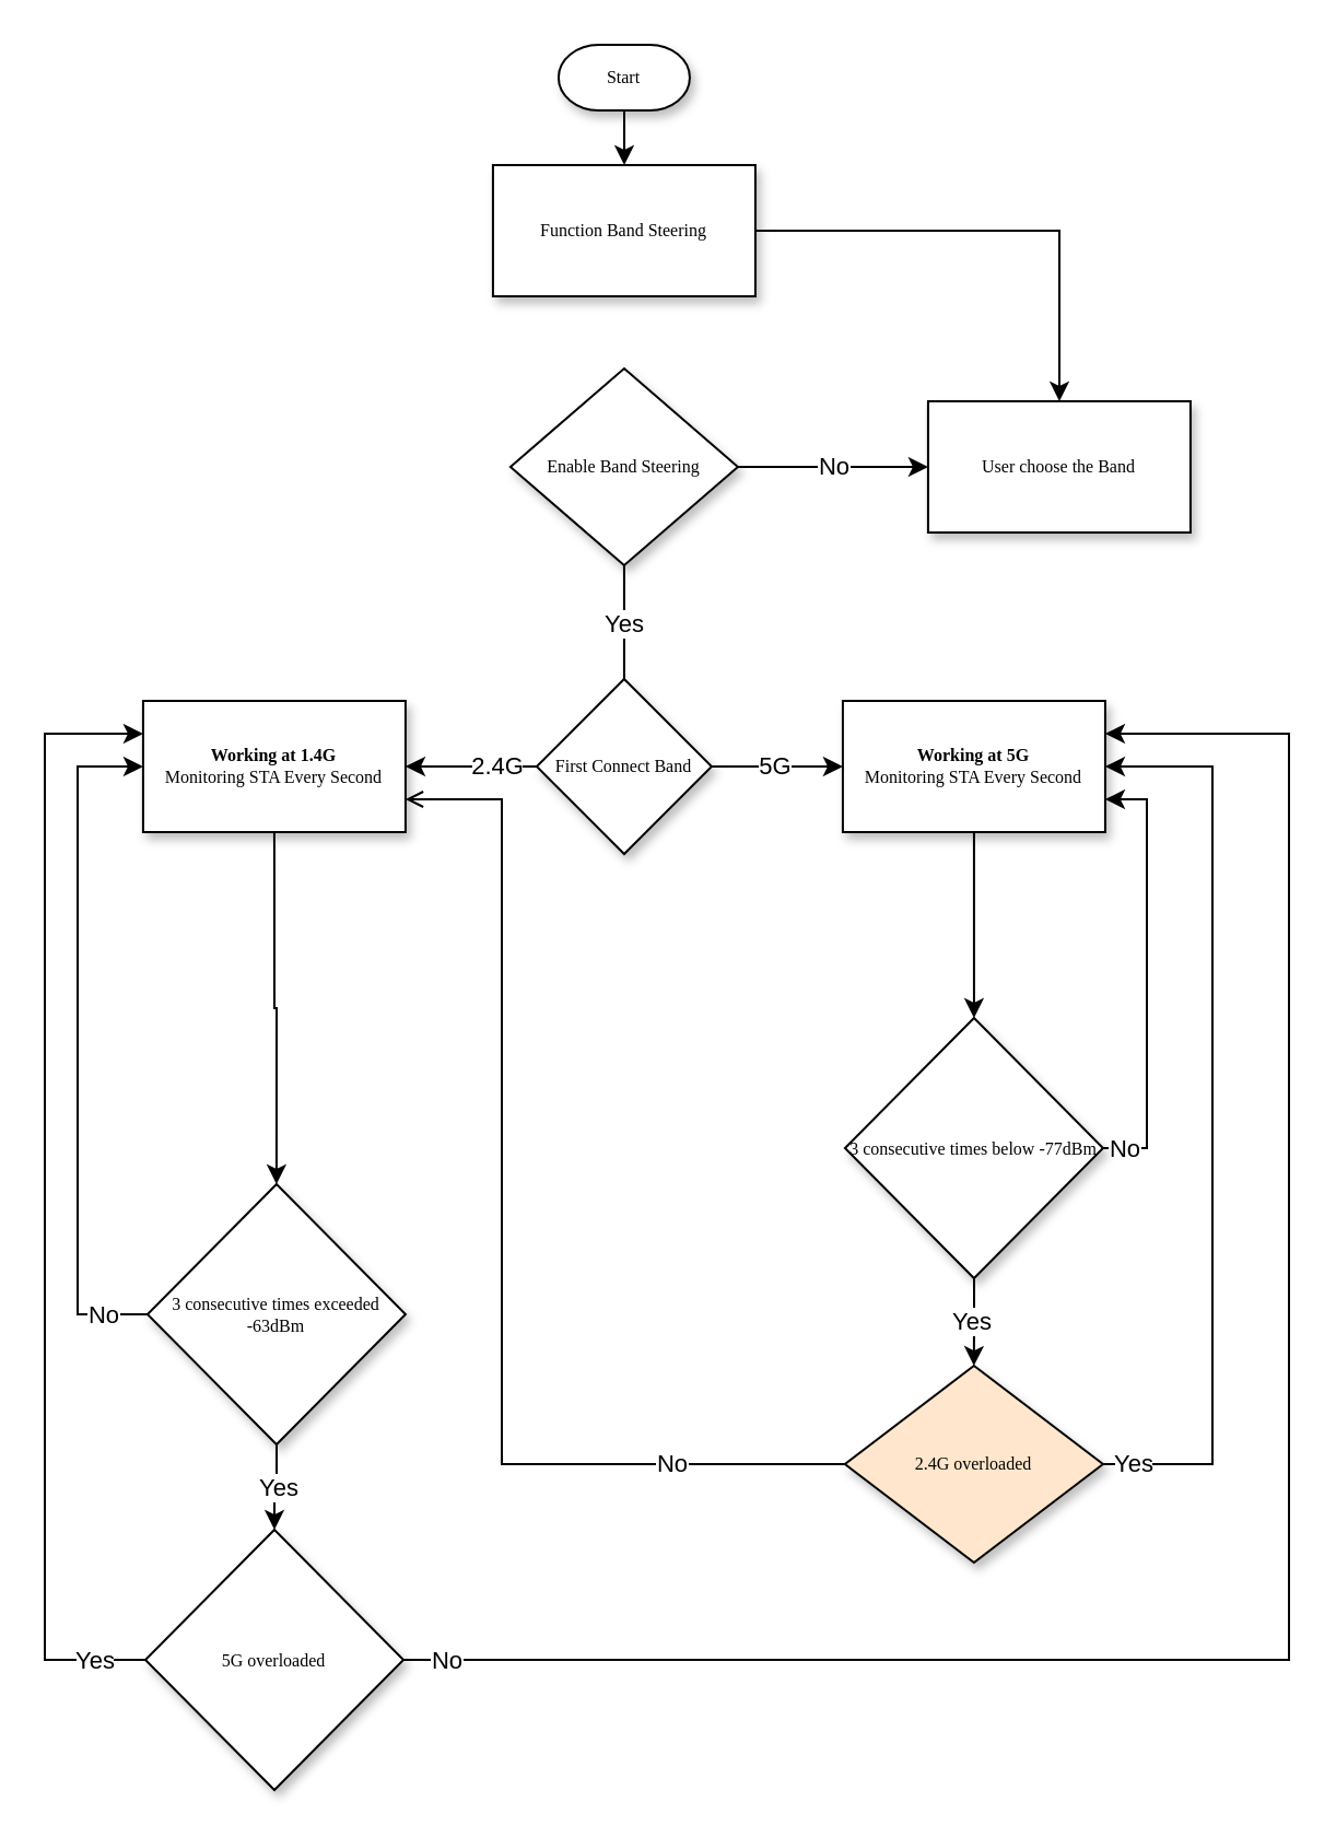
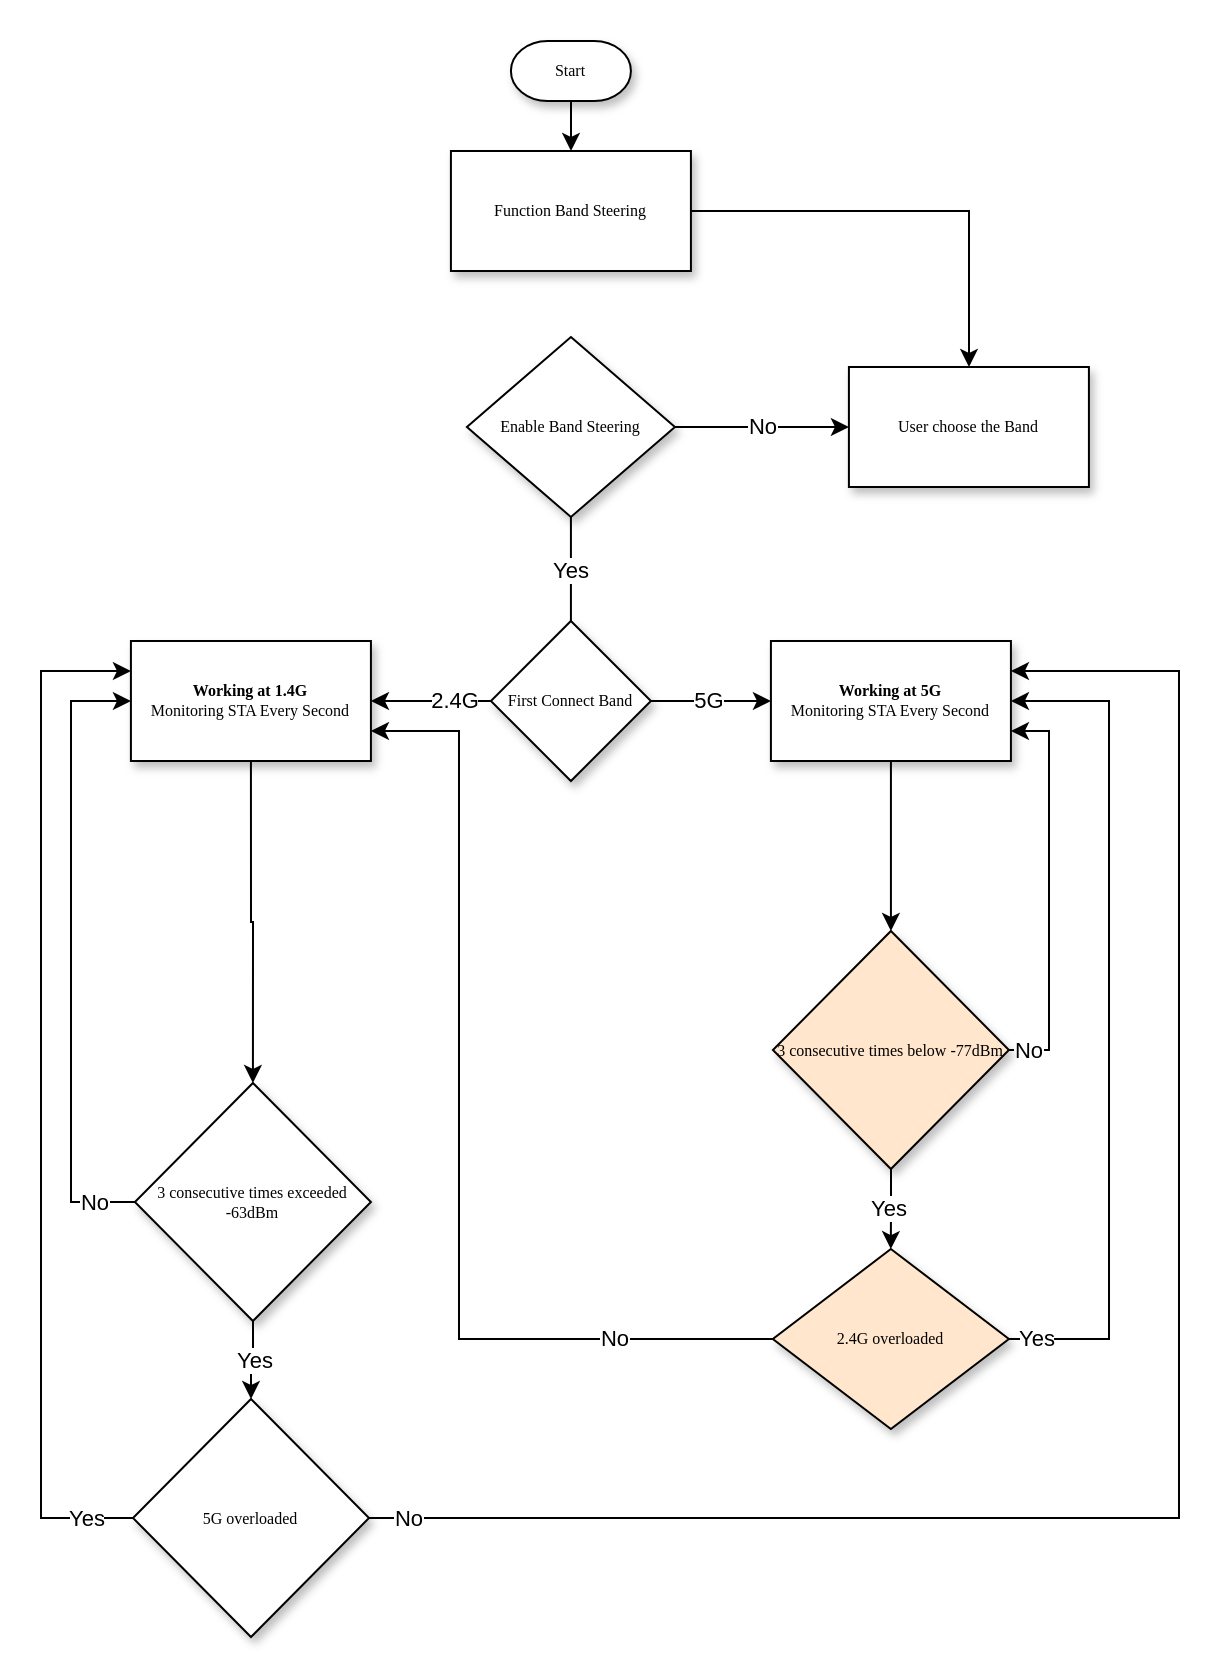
- <mxCell id="36" style="edgeStyle=orthogonalEdgeStyle;rounded=0;orthogonalLoop=1;jettySize=auto;html=1;exitX=0;exitY=0.5;exitDx=0;exitDy=0;entryX=1;entryY=0.75;entryDx=0;entryDy=0;endArrow=open;" edge="1" parent="1" source="40" target="25"><mxGeometry relative="1" as="geometry"><Array as="points"><mxPoint x="229" y="669" /><mxPoint x="229" y="365" /></Array></mxGeometry></mxCell>
+ <mxCell id="36" style="edgeStyle=orthogonalEdgeStyle;rounded=0;orthogonalLoop=1;jettySize=auto;html=1;exitX=0;exitY=0.5;exitDx=0;exitDy=0;entryX=1;entryY=0.75;entryDx=0;entryDy=0;" edge="1" parent="1" source="40" target="25"><mxGeometry relative="1" as="geometry"><Array as="points"><mxPoint x="229" y="669" /><mxPoint x="229" y="365" /></Array></mxGeometry></mxCell>
- <mxCell id="23" value="3 consecutive times below -77dBm" style="rhombus;whiteSpace=wrap;html=1;fontSize=8;fontFamily=Verdana;strokeWidth=1;rounded=0;shadow=1;labelBackgroundColor=none;" vertex="1" parent="1"><mxGeometry x="385.96" y="465" width="118" height="119" as="geometry" /></mxCell>
+ <mxCell id="23" value="3 consecutive times below -77dBm" style="rhombus;whiteSpace=wrap;html=1;fontSize=8;fontFamily=Verdana;strokeWidth=1;rounded=0;shadow=1;labelBackgroundColor=none;fillColor=#ffe6cc;" vertex="1" parent="1"><mxGeometry x="385.96" y="465" width="118" height="119" as="geometry" /></mxCell>
